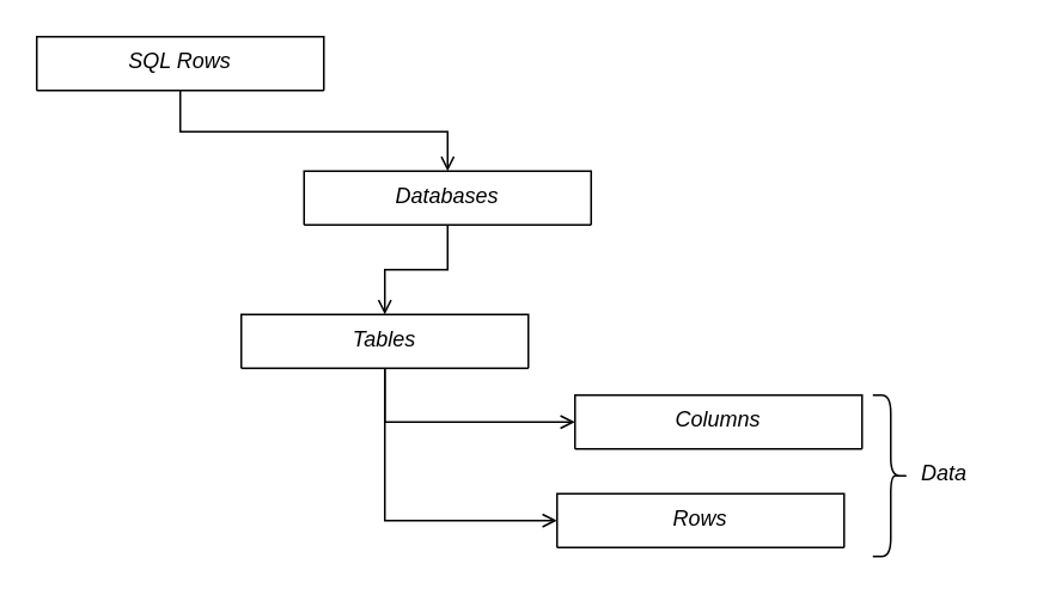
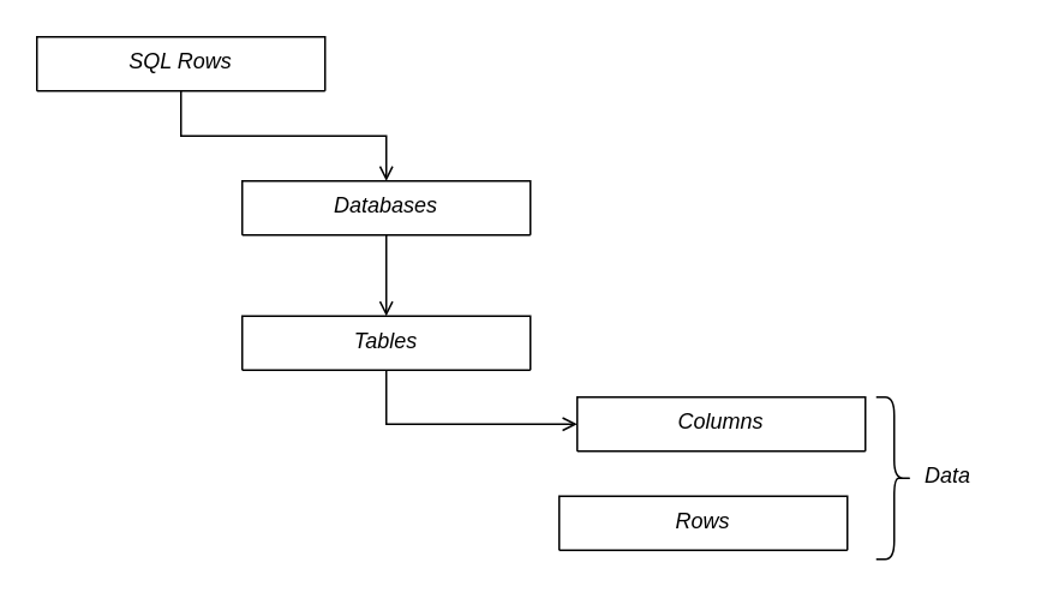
- <mxCell id="6" value="Databases" style="swimlane;fontStyle=2;align=center;verticalAlign=top;childLayout=stackLayout;horizontal=1;startSize=138;horizontalStack=0;resizeParent=1;resizeLast=0;collapsible=1;marginBottom=0;rounded=0;shadow=0;strokeWidth=1;" vertex="1" parent="2"><mxGeometry x="149" y="75" width="160" height="30" as="geometry"><mxRectangle x="230" y="140" width="160" height="26" as="alternateBounds" /></mxGeometry></mxCell>
+ <mxCell id="6" value="Databases" style="swimlane;fontStyle=2;align=center;verticalAlign=top;childLayout=stackLayout;horizontal=1;startSize=138;horizontalStack=0;resizeParent=1;resizeLast=0;collapsible=1;marginBottom=0;rounded=0;shadow=0;strokeWidth=1;" vertex="1" parent="2"><mxGeometry x="114" y="80" width="160" height="30" as="geometry"><mxRectangle x="230" y="140" width="160" height="26" as="alternateBounds" /></mxGeometry></mxCell>
- <mxCell id="11" style="edgeStyle=orthogonalEdgeStyle;rounded=0;orthogonalLoop=1;jettySize=auto;html=1;exitX=0.5;exitY=1;exitDx=0;exitDy=0;entryX=0;entryY=0.5;entryDx=0;entryDy=0;endArrow=open;endFill=0;" edge="1" parent="2" source="8" target="10"><mxGeometry relative="1" as="geometry"><mxPoint x="170.0" y="180" as="sourcePoint" /><mxPoint x="276.0" y="225" as="targetPoint" /></mxGeometry></mxCell>
